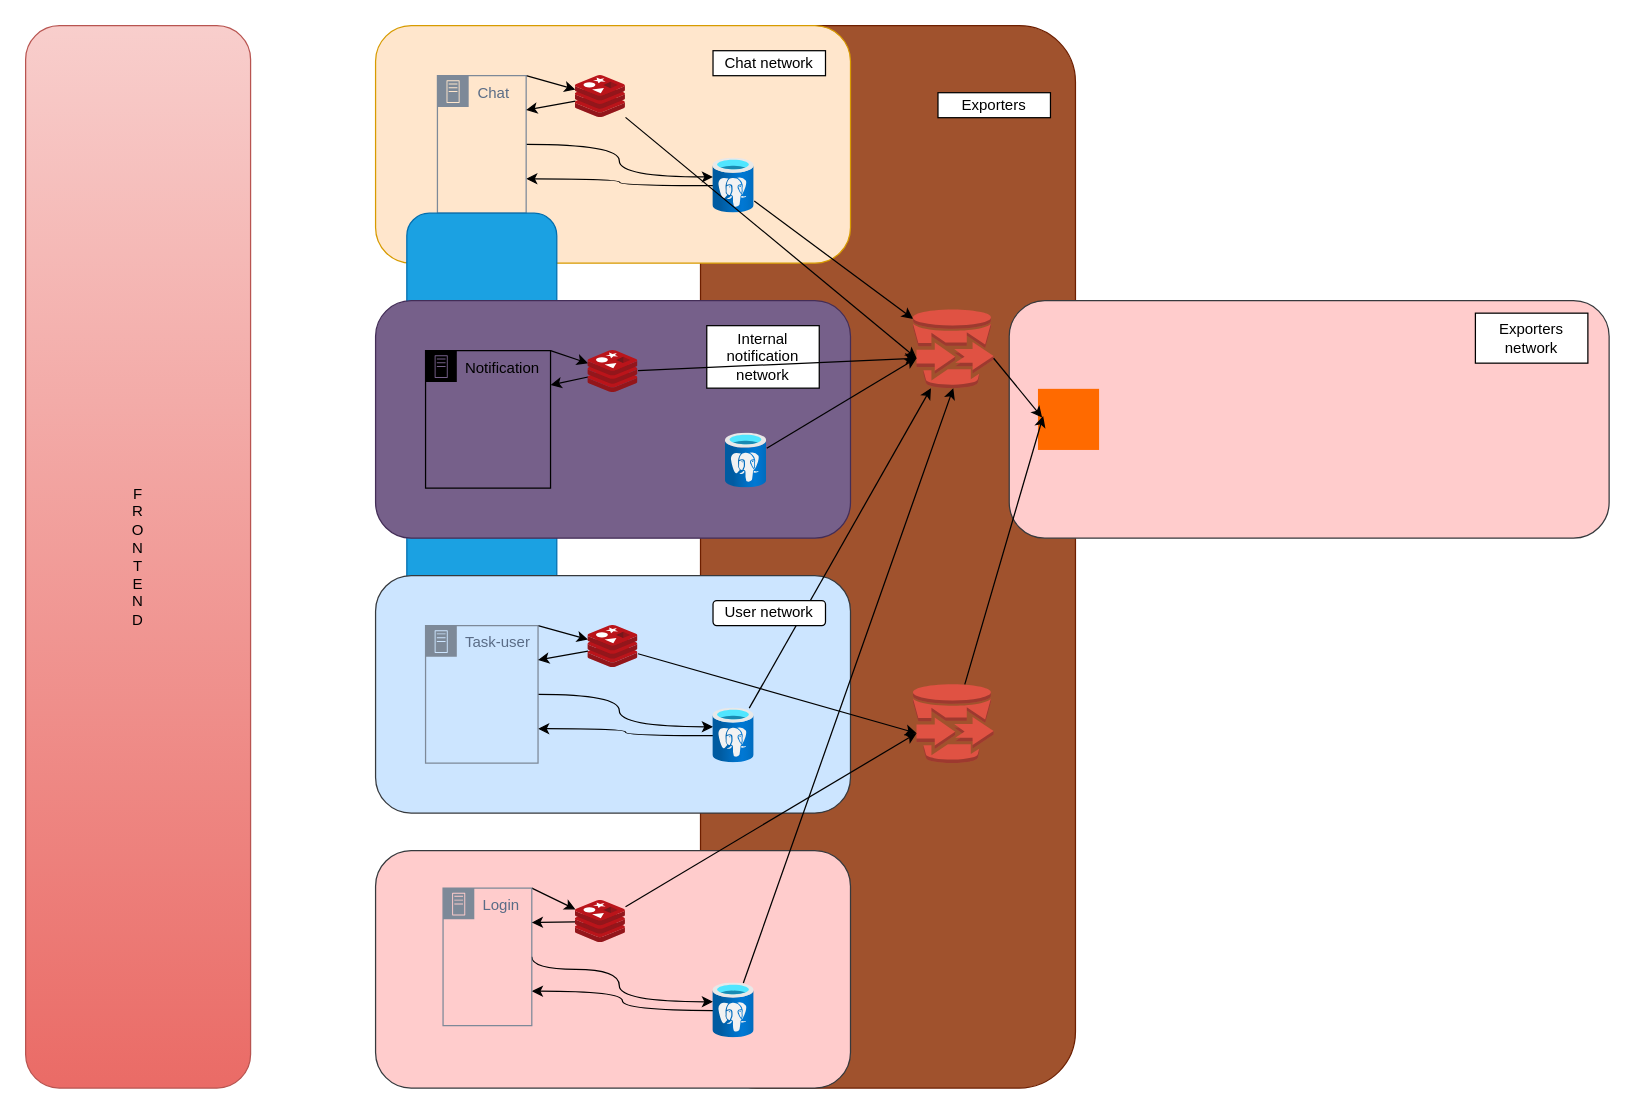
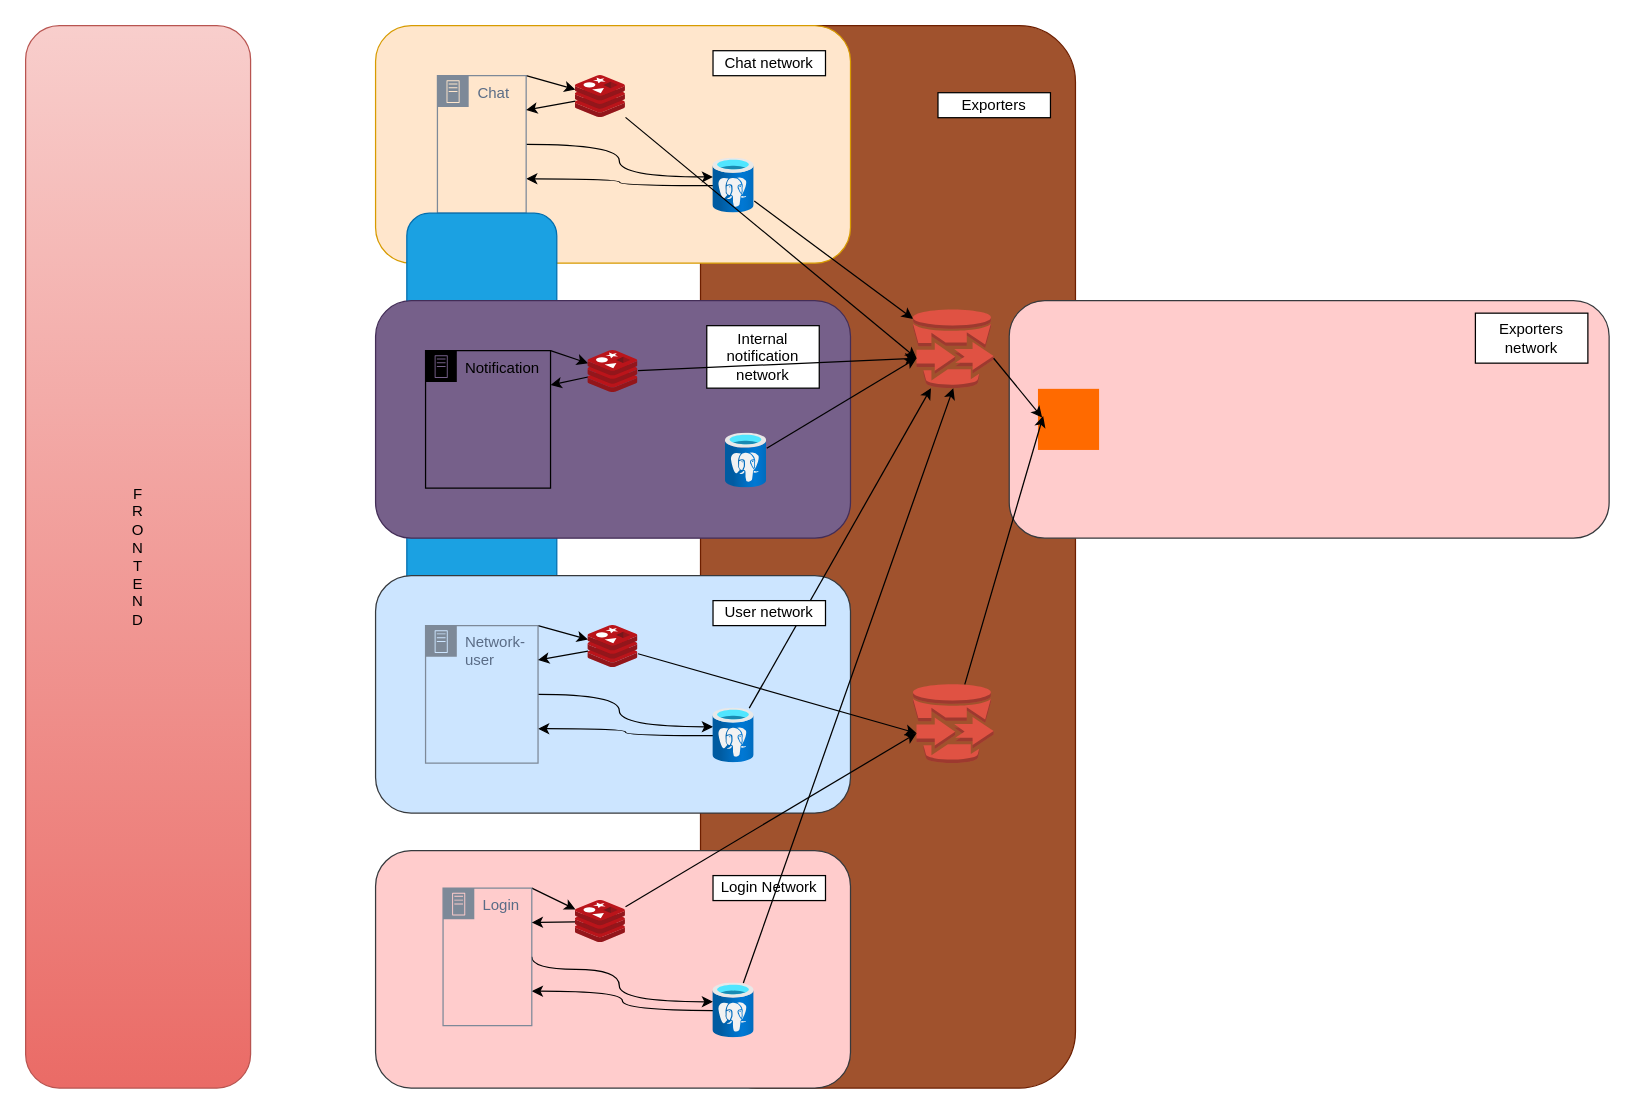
- <mxCell id="35" value="User network" style="whiteSpace=wrap;html=1;rounded=1;" vertex="1" parent="1"><mxGeometry x="570" y="480" width="90" height="20" as="geometry" /></mxCell>
+ <mxCell id="35" value="User network" style="whiteSpace=wrap;html=1;" vertex="1" parent="1"><mxGeometry x="570" y="480" width="90" height="20" as="geometry" /></mxCell>
- <mxCell id="29" value="Task-user" style="points=[[0,0],[0.25,0],[0.5,0],[0.75,0],[1,0],[1,0.25],[1,0.5],[1,0.75],[1,1],[0.75,1],[0.5,1],[0.25,1],[0,1],[0,0.75],[0,0.5],[0,0.25]];outlineConnect=0;gradientColor=none;html=1;whiteSpace=wrap;fontSize=12;fontStyle=0;container=1;pointerEvents=0;collapsible=0;recursiveResize=0;shape=mxgraph.aws4.group;grIcon=mxgraph.aws4.group_on_premise;strokeColor=#7D8998;fillColor=none;verticalAlign=top;align=left;spacingLeft=30;fontColor=#5A6C86;dashed=0;" vertex="1" parent="1"><mxGeometry x="340" y="500" width="90" height="110" as="geometry" /></mxCell>
+ <mxCell id="29" value="Network-user" style="points=[[0,0],[0.25,0],[0.5,0],[0.75,0],[1,0],[1,0.25],[1,0.5],[1,0.75],[1,1],[0.75,1],[0.5,1],[0.25,1],[0,1],[0,0.75],[0,0.5],[0,0.25]];outlineConnect=0;gradientColor=none;html=1;whiteSpace=wrap;fontSize=12;fontStyle=0;container=1;pointerEvents=0;collapsible=0;recursiveResize=0;shape=mxgraph.aws4.group;grIcon=mxgraph.aws4.group_on_premise;strokeColor=#7D8998;fillColor=none;verticalAlign=top;align=left;spacingLeft=30;fontColor=#5A6C86;dashed=0;" vertex="1" parent="1"><mxGeometry x="340" y="500" width="90" height="110" as="geometry" /></mxCell>
+ <mxCell id="25" value="Login Network" style="whiteSpace=wrap;html=1;" vertex="1" parent="1"><mxGeometry x="570" y="700" width="90" height="20" as="geometry" /></mxCell>
